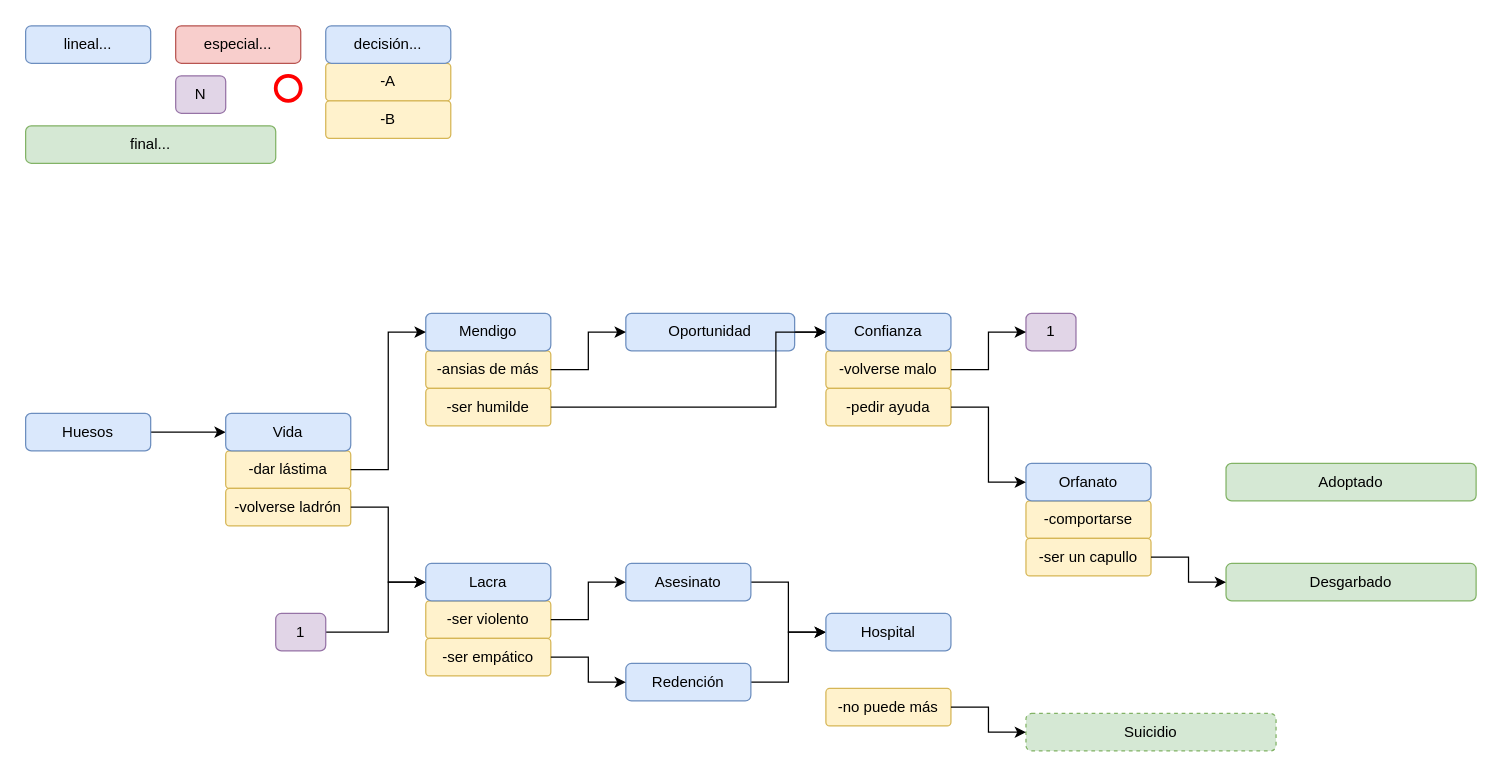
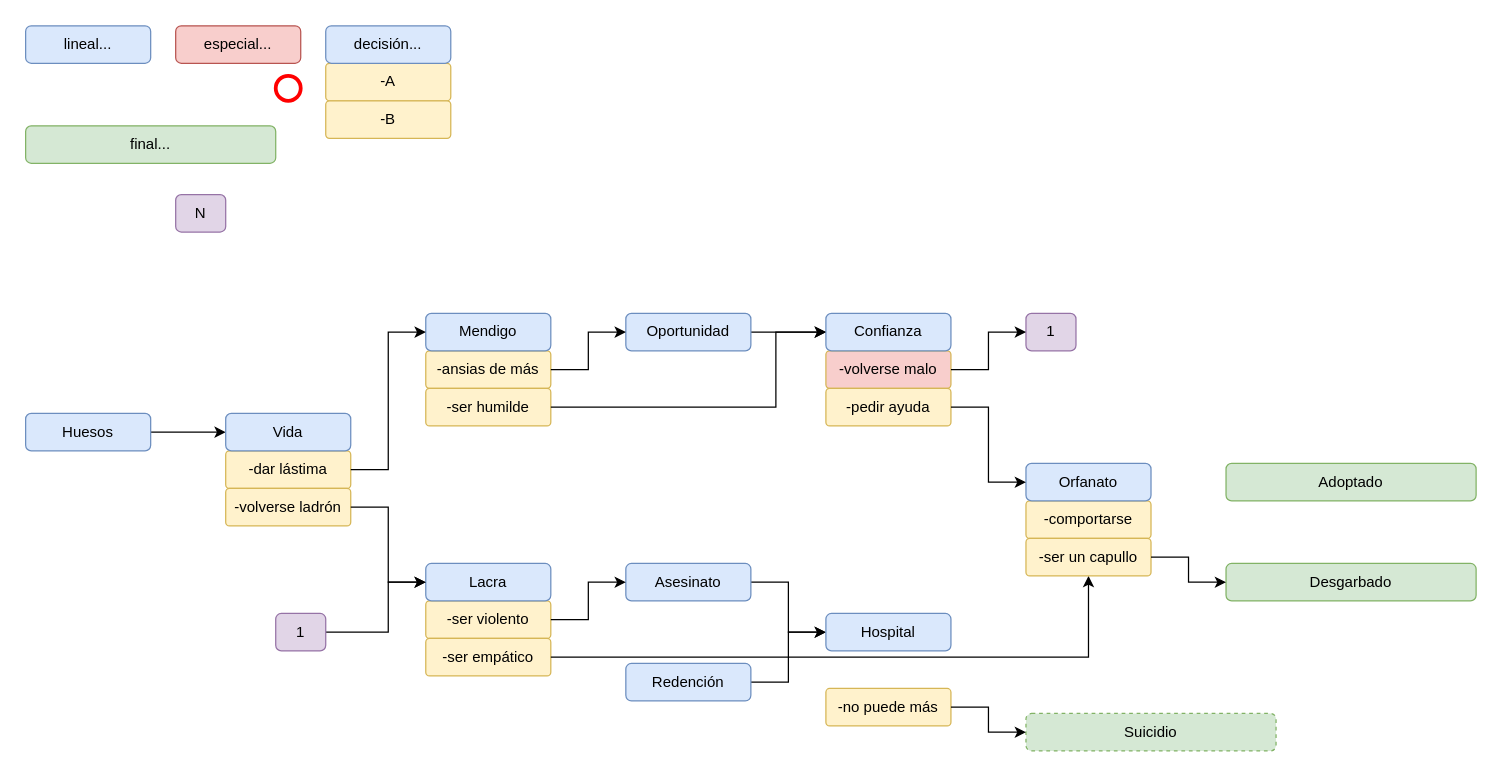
- <mxCell id="3" value="N" style="rounded=1;whiteSpace=wrap;html=1;fillColor=#e1d5e7;strokeColor=#9673a6;" parent="1" vertex="1"><mxGeometry x="140" y="60" width="40" height="30" as="geometry" /></mxCell>
+ <mxCell id="3" value="N" style="rounded=1;whiteSpace=wrap;html=1;fillColor=#e1d5e7;strokeColor=#9673a6;" parent="1" vertex="1"><mxGeometry x="140" y="155" width="40" height="30" as="geometry" /></mxCell>
- <mxCell id="28" value="Oportunidad" style="rounded=1;whiteSpace=wrap;html=1;fillColor=#dae8fc;strokeColor=#6c8ebf;" vertex="1" parent="1"><mxGeometry x="500" y="250" width="135" height="30" as="geometry" /></mxCell>
+ <mxCell id="28" value="Oportunidad" style="rounded=1;whiteSpace=wrap;html=1;fillColor=#dae8fc;strokeColor=#6c8ebf;" vertex="1" parent="1"><mxGeometry x="500" y="250" width="100" height="30" as="geometry" /></mxCell>
- <mxCell id="30" value="-volverse malo" style="rounded=1;whiteSpace=wrap;html=1;arcSize=10;fillColor=#fff2cc;strokeColor=#d6b656;" vertex="1" parent="29"><mxGeometry y="30" width="100" height="30" as="geometry" /></mxCell>
+ <mxCell id="30" value="-volverse malo" style="rounded=1;whiteSpace=wrap;html=1;arcSize=10;fillColor=#f8cecc;strokeColor=#d6b656;" vertex="1" parent="29"><mxGeometry y="30" width="100" height="30" as="geometry" /></mxCell>
- <mxCell id="39" style="edgeStyle=orthogonalEdgeStyle;rounded=0;orthogonalLoop=1;jettySize=auto;html=1;entryX=0;entryY=0.5;entryDx=0;entryDy=0;" edge="1" parent="1" source="24" target="38"><mxGeometry relative="1" as="geometry" /></mxCell>
+ <mxCell id="39" style="edgeStyle=orthogonalEdgeStyle;rounded=0;orthogonalLoop=1;jettySize=auto;html=1;" edge="1" parent="1" source="24" target="49"><mxGeometry relative="1" as="geometry" /></mxCell>
